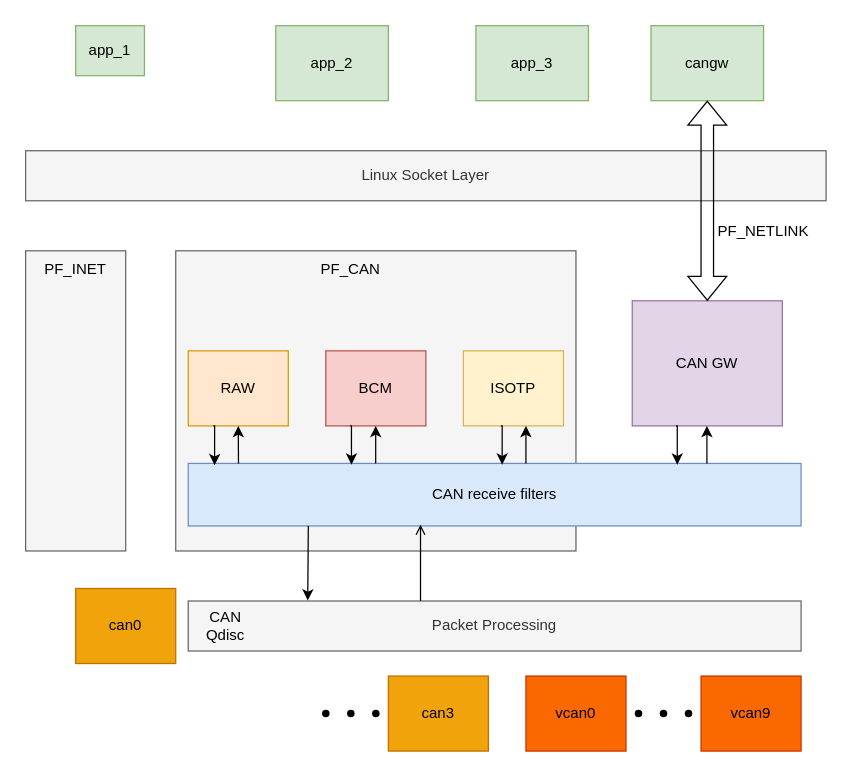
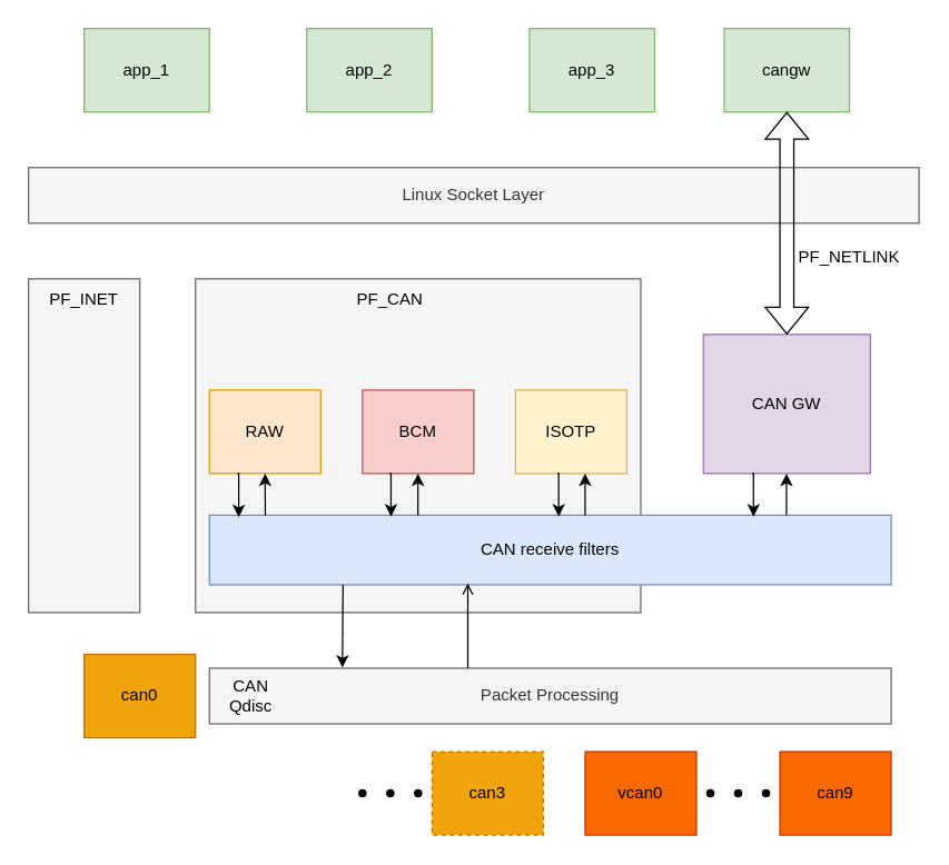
- <mxCell id="11" value="app_1" style="rounded=0;whiteSpace=wrap;html=1;fillColor=#d5e8d4;strokeColor=#82b366;" vertex="1" parent="1"><mxGeometry x="60" y="20" width="55" height="40" as="geometry" /></mxCell>
+ <mxCell id="11" value="app_1" style="rounded=0;whiteSpace=wrap;html=1;fillColor=#d5e8d4;strokeColor=#82b366;" vertex="1" parent="1"><mxGeometry x="60" y="20" width="90" height="60" as="geometry" /></mxCell>
- <mxCell id="30" value="can3" style="rounded=0;whiteSpace=wrap;html=1;fillColor=#f0a30a;fontColor=#000000;strokeColor=#BD7000;" vertex="1" parent="1"><mxGeometry x="310" y="540" width="80" height="60" as="geometry" /></mxCell>
+ <mxCell id="30" value="can3" style="rounded=0;whiteSpace=wrap;html=1;fillColor=#f0a30a;fontColor=#000000;strokeColor=#BD7000;dashed=1;" vertex="1" parent="1"><mxGeometry x="310" y="540" width="80" height="60" as="geometry" /></mxCell>
- <mxCell id="32" value="vcan9" style="rounded=0;whiteSpace=wrap;html=1;fillColor=#fa6800;fontColor=#000000;strokeColor=#C73500;" vertex="1" parent="1"><mxGeometry x="560" y="540" width="80" height="60" as="geometry" /></mxCell>
+ <mxCell id="32" value="can9" style="rounded=0;whiteSpace=wrap;html=1;fillColor=#fa6800;fontColor=#000000;strokeColor=#C73500;" vertex="1" parent="1"><mxGeometry x="560" y="540" width="80" height="60" as="geometry" /></mxCell>
